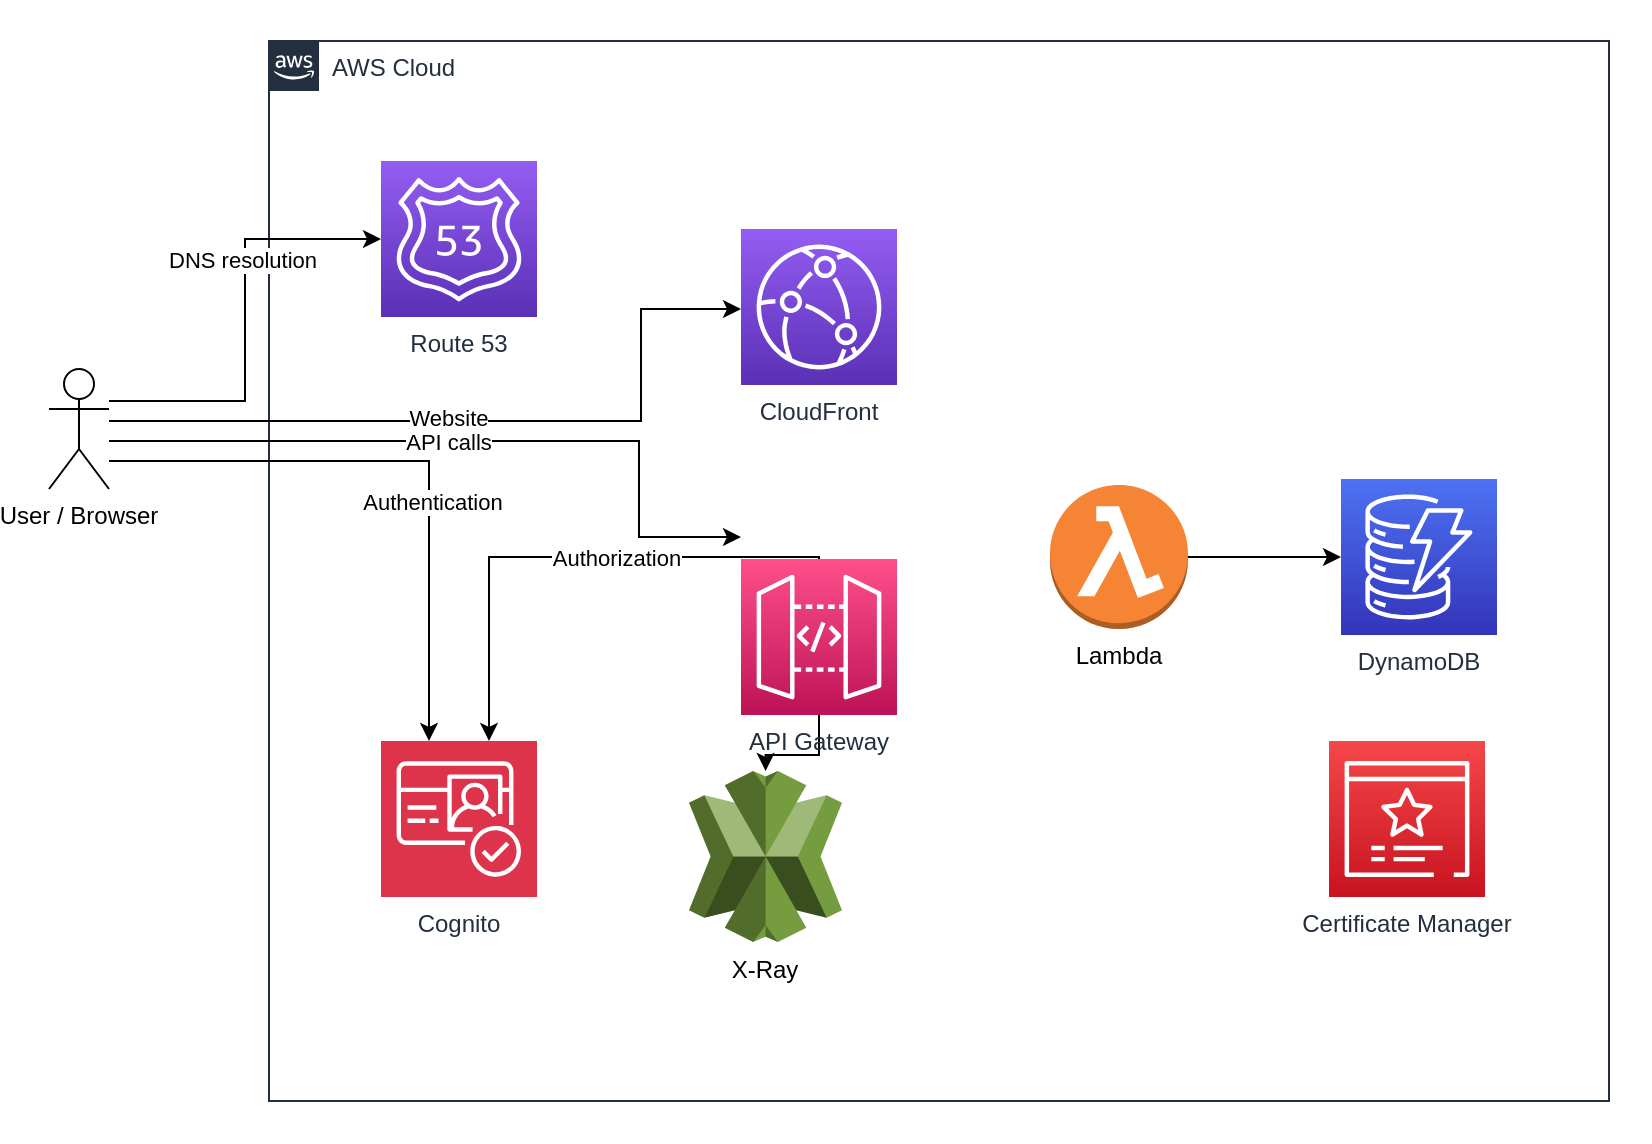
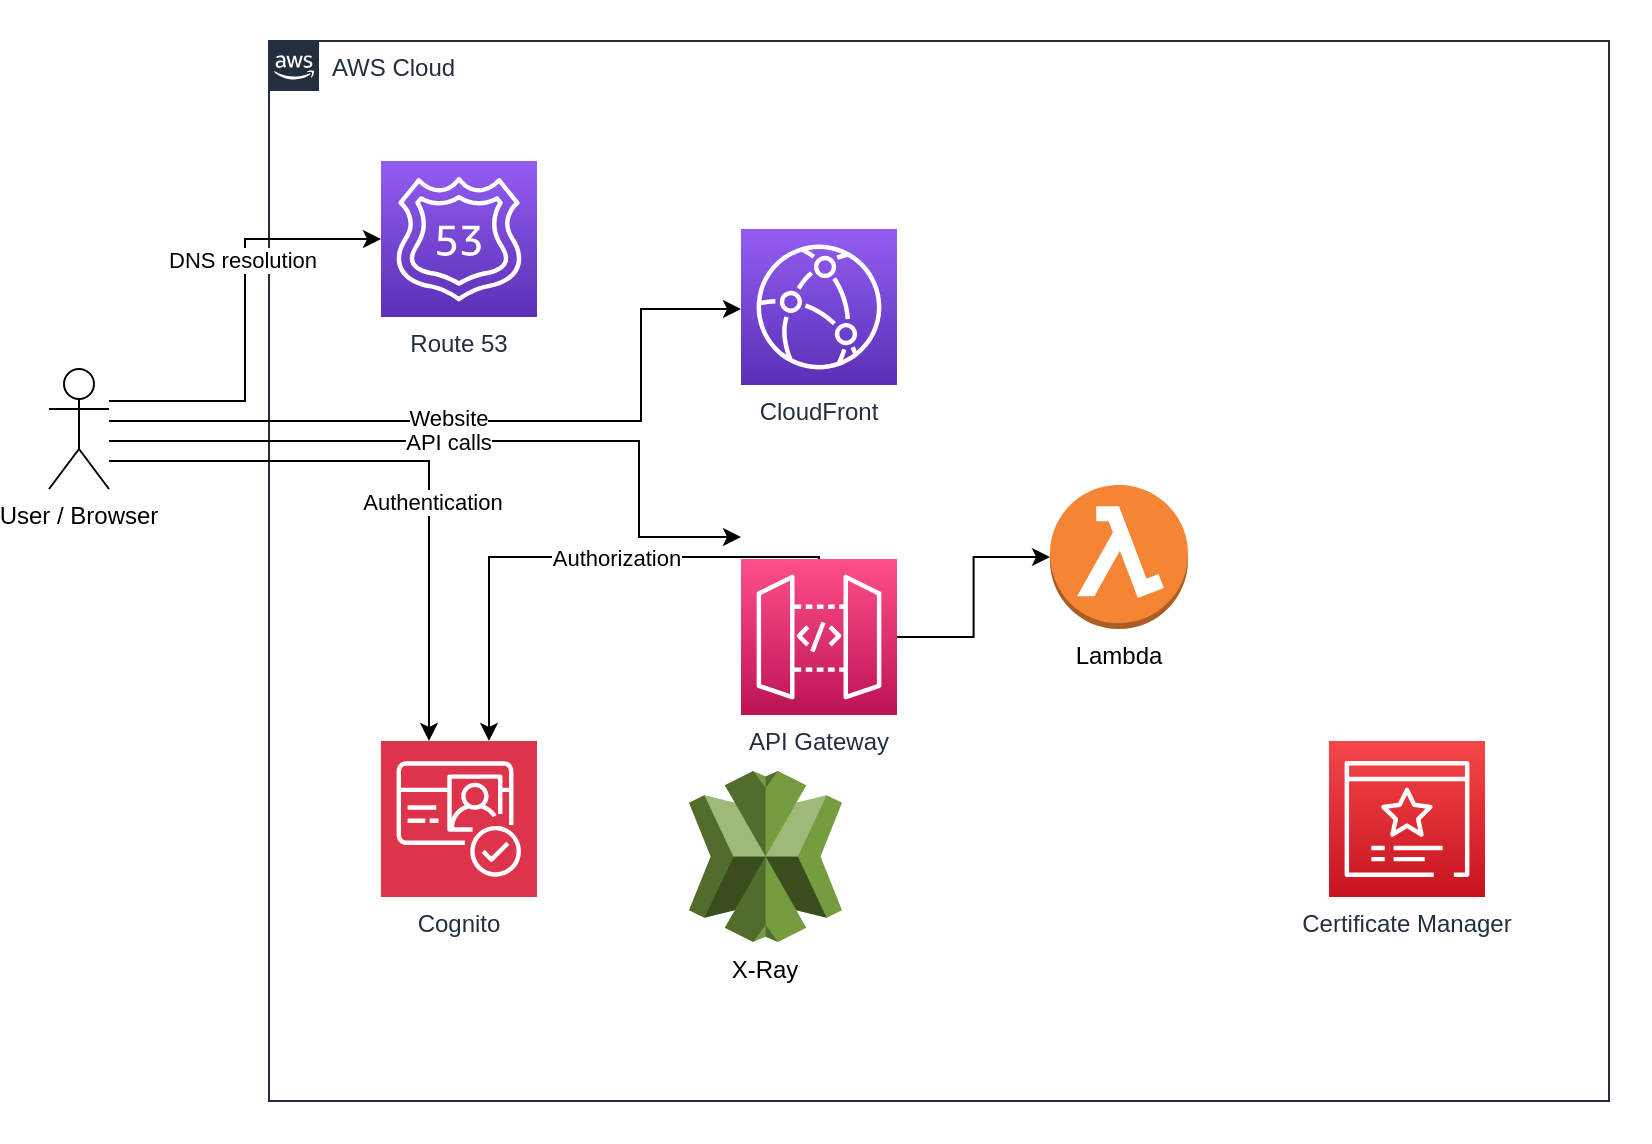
- <mxCell id="9" style="edgeStyle=orthogonalEdgeStyle;rounded=0;orthogonalLoop=1;jettySize=auto;html=1;" parent="2" source="10" target="11" edge="1"><mxGeometry relative="1" as="geometry" /></mxCell>
- <mxCell id="11" value="DynamoDB" style="sketch=0;points=[[0,0,0],[0.25,0,0],[0.5,0,0],[0.75,0,0],[1,0,0],[0,1,0],[0.25,1,0],[0.5,1,0],[0.75,1,0],[1,1,0],[0,0.25,0],[0,0.5,0],[0,0.75,0],[1,0.25,0],[1,0.5,0],[1,0.75,0]];outlineConnect=0;fontColor=#232F3E;gradientColor=#4D72F3;gradientDirection=north;fillColor=#3334B9;strokeColor=#ffffff;dashed=0;verticalLabelPosition=bottom;verticalAlign=top;align=center;html=1;fontSize=12;fontStyle=0;aspect=fixed;shape=mxgraph.aws4.resourceIcon;resIcon=mxgraph.aws4.dynamodb;" parent="2" vertex="1"><mxGeometry x="536" y="219" width="78" height="78" as="geometry" /></mxCell>
- <mxCell id="5" style="edgeStyle=orthogonalEdgeStyle;rounded=0;orthogonalLoop=1;jettySize=auto;html=1;" parent="2" source="8" target="12" edge="1"><mxGeometry relative="1" as="geometry" /></mxCell>
+ <mxCell id="5" style="edgeStyle=orthogonalEdgeStyle;rounded=0;orthogonalLoop=1;jettySize=auto;html=1;" parent="2" source="8" target="10" edge="1"><mxGeometry relative="1" as="geometry" /></mxCell>
